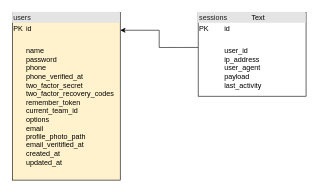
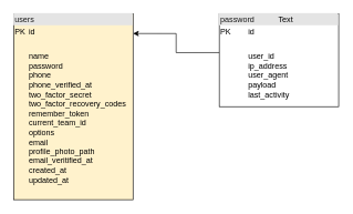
- <mxCell id="4" value="&lt;div style=&quot;box-sizing: border-box ; width: 100% ; background: #e4e4e4 ; padding: 2px&quot;&gt;&lt;font color=&quot;#1a1a1a&quot;&gt;sessions&lt;/font&gt;&lt;/div&gt;&lt;table style=&quot;width: 100% ; font-size: 1em&quot; cellpadding=&quot;2&quot; cellspacing=&quot;0&quot;&gt;&lt;tbody&gt;&lt;tr&gt;&lt;td&gt;PK&lt;/td&gt;&lt;td&gt;id&lt;/td&gt;&lt;/tr&gt;&lt;tr&gt;&lt;td&gt;&lt;br&gt;&lt;/td&gt;&lt;td&gt;&lt;br&gt;&lt;/td&gt;&lt;/tr&gt;&lt;tr&gt;&lt;td&gt;&lt;/td&gt;&lt;td&gt;user_id&lt;br&gt;ip_address&lt;br&gt;user_agent&lt;br&gt;payload&lt;br&gt;last_activity&lt;br&gt;&lt;/td&gt;&lt;/tr&gt;&lt;/tbody&gt;&lt;/table&gt;" style="verticalAlign=top;align=left;overflow=fill;html=1;" parent="1" vertex="1"><mxGeometry x="330" y="20" width="180" height="140" as="geometry" /></mxCell>
+ <mxCell id="4" value="&lt;div style=&quot;box-sizing: border-box ; width: 100% ; background: #e4e4e4 ; padding: 2px&quot;&gt;&lt;font color=&quot;#1a1a1a&quot;&gt;password&lt;/font&gt;&lt;/div&gt;&lt;table style=&quot;width: 100% ; font-size: 1em&quot; cellpadding=&quot;2&quot; cellspacing=&quot;0&quot;&gt;&lt;tbody&gt;&lt;tr&gt;&lt;td&gt;PK&lt;/td&gt;&lt;td&gt;id&lt;/td&gt;&lt;/tr&gt;&lt;tr&gt;&lt;td&gt;&lt;br&gt;&lt;/td&gt;&lt;td&gt;&lt;br&gt;&lt;/td&gt;&lt;/tr&gt;&lt;tr&gt;&lt;td&gt;&lt;/td&gt;&lt;td&gt;user_id&lt;br&gt;ip_address&lt;br&gt;user_agent&lt;br&gt;payload&lt;br&gt;last_activity&lt;br&gt;&lt;/td&gt;&lt;/tr&gt;&lt;/tbody&gt;&lt;/table&gt;" style="verticalAlign=top;align=left;overflow=fill;html=1;" parent="1" vertex="1"><mxGeometry x="330" y="20" width="180" height="140" as="geometry" /></mxCell>
